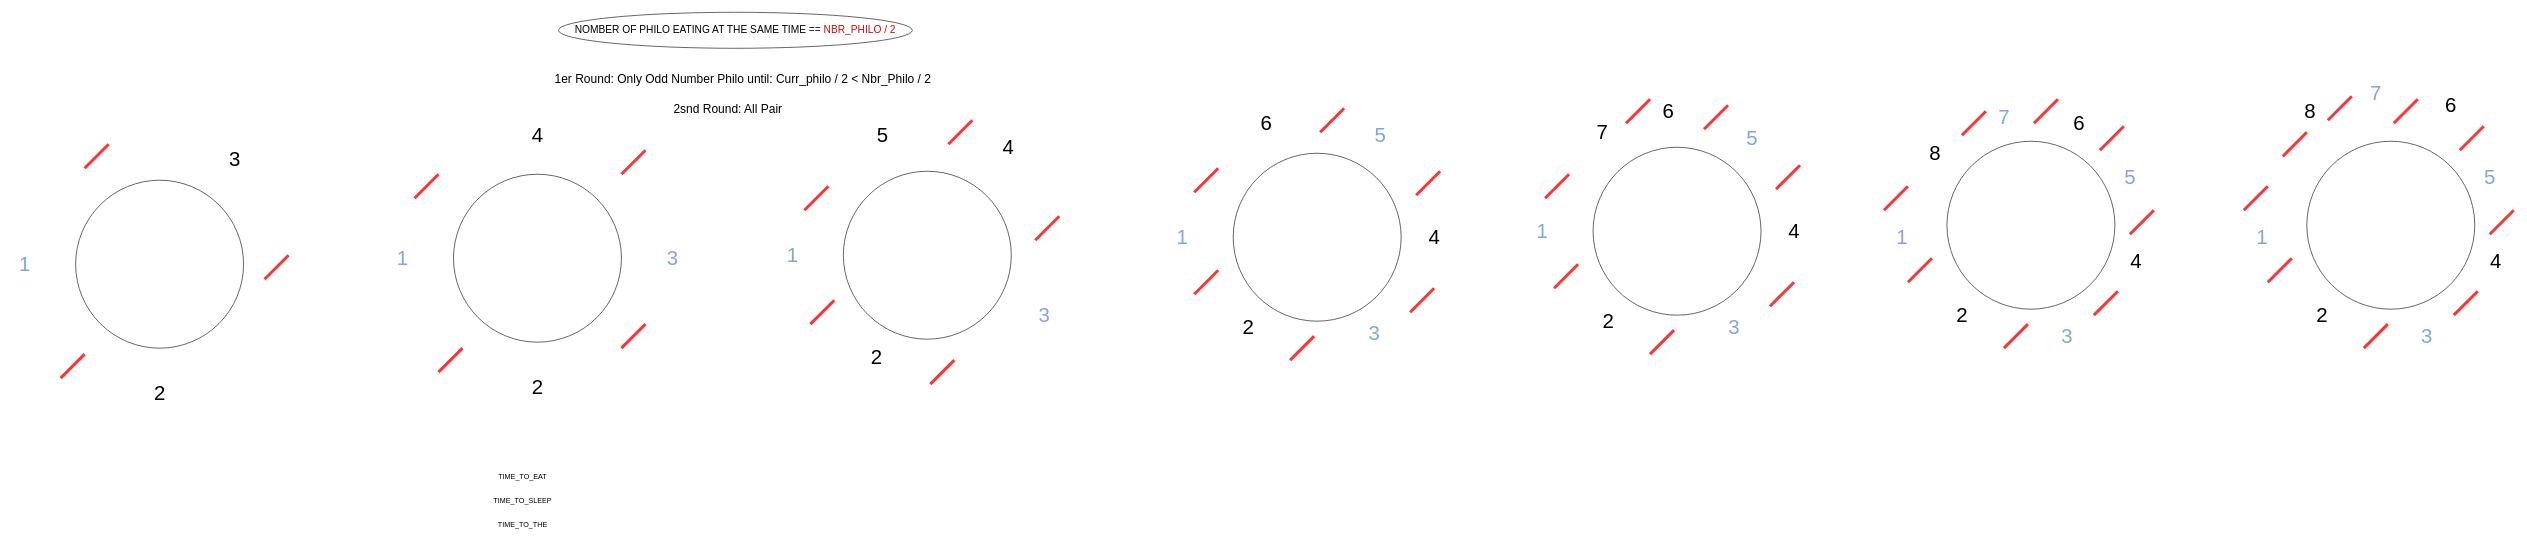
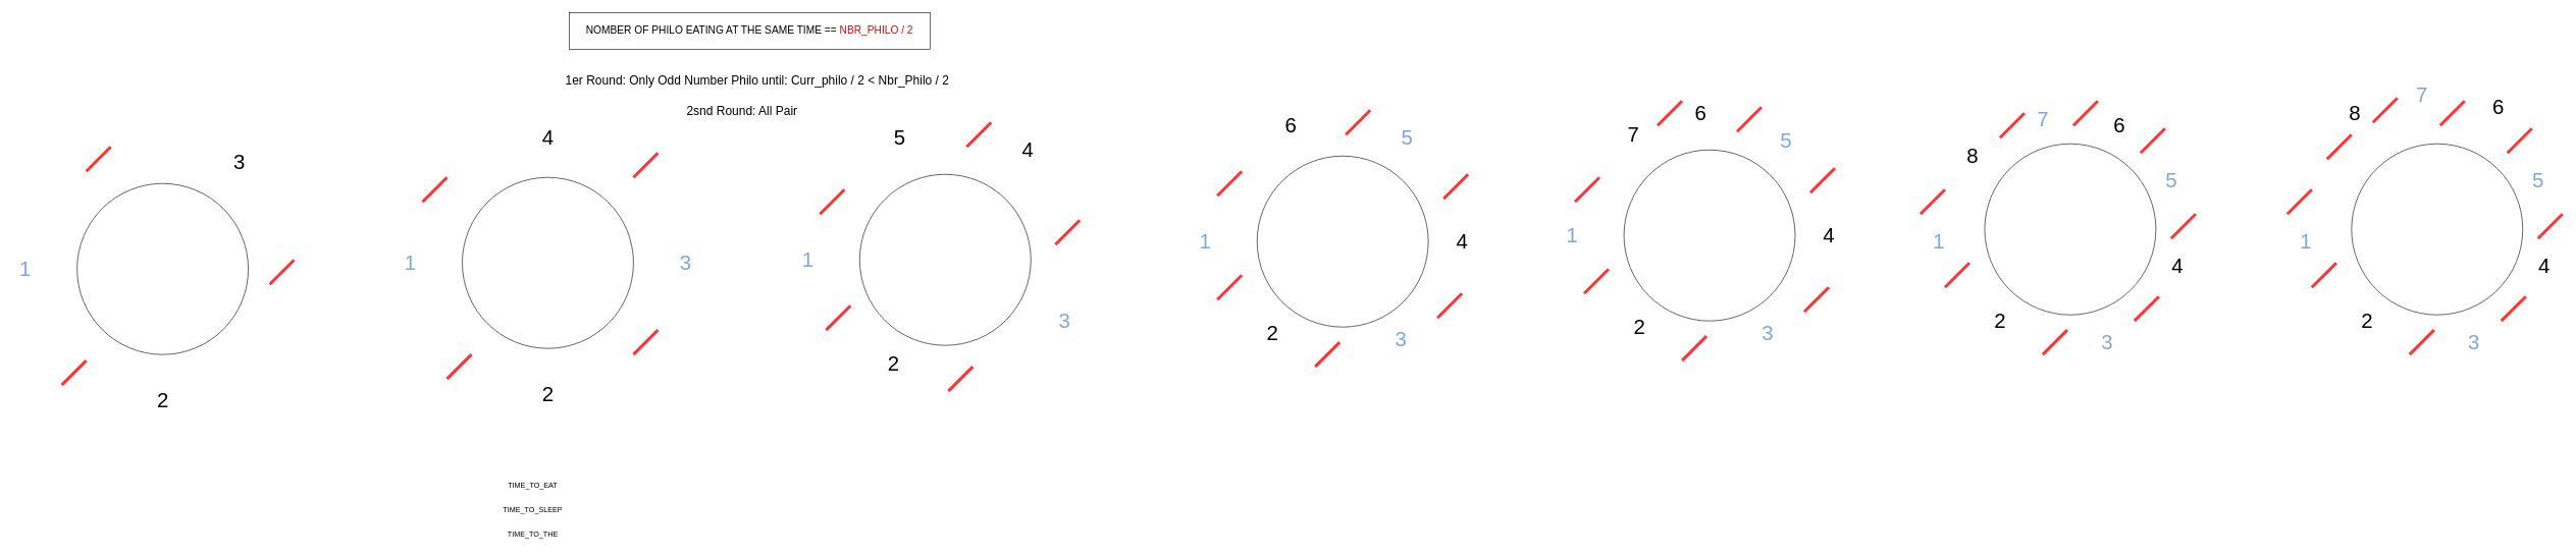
- <mxCell id="25" value="NOMBER OF PHILO EATING AT THE SAME TIME == &lt;font color=&quot;#d50707&quot;&gt;NBR_PHILO / 2&lt;/font&gt;" style="ellipse;whiteSpace=wrap;html=1;fontSize=17;" parent="1" vertex="1"><mxGeometry x="930" y="20" width="590" height="60" as="geometry" /></mxCell>
+ <mxCell id="25" value="NOMBER OF PHILO EATING AT THE SAME TIME == &lt;font color=&quot;#d50707&quot;&gt;NBR_PHILO / 2&lt;/font&gt;" style="whiteSpace=wrap;html=1;fontSize=17;" parent="1" vertex="1"><mxGeometry x="930" y="20" width="590" height="60" as="geometry" /></mxCell>
